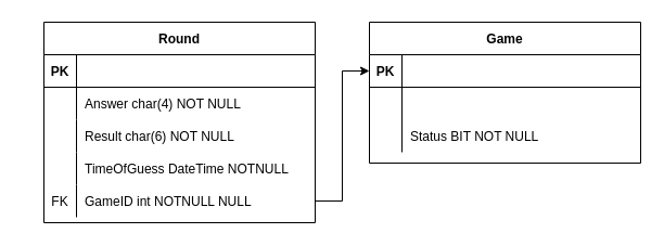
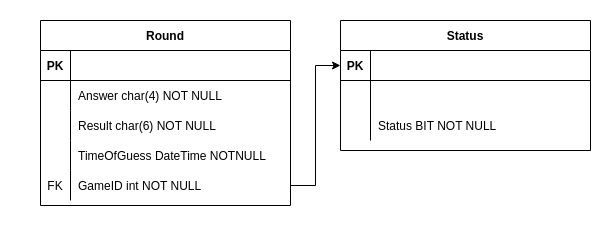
- <mxCell id="18" value="Game" style="shape=table;startSize=30;container=1;collapsible=1;childLayout=tableLayout;fixedRows=1;rowLines=0;fontStyle=1;align=center;resizeLast=1;" parent="1" vertex="1"><mxGeometry x="340" y="20" width="250" height="130" as="geometry" /></mxCell>
+ <mxCell id="18" value="Status" style="shape=table;startSize=30;container=1;collapsible=1;childLayout=tableLayout;fixedRows=1;rowLines=0;fontStyle=1;align=center;resizeLast=1;" parent="1" vertex="1"><mxGeometry x="340" y="20" width="250" height="130" as="geometry" /></mxCell>
- <mxCell id="17" value="GameID int NOTNULL NULL" style="shape=partialRectangle;overflow=hidden;connectable=0;fillColor=none;top=0;left=0;bottom=0;right=0;align=left;spacingLeft=6;" parent="15" vertex="1"><mxGeometry x="30" width="220" height="30" as="geometry" /></mxCell>
+ <mxCell id="17" value="GameID int NOT NULL" style="shape=partialRectangle;overflow=hidden;connectable=0;fillColor=none;top=0;left=0;bottom=0;right=0;align=left;spacingLeft=6;" parent="15" vertex="1"><mxGeometry x="30" width="220" height="30" as="geometry" /></mxCell>
